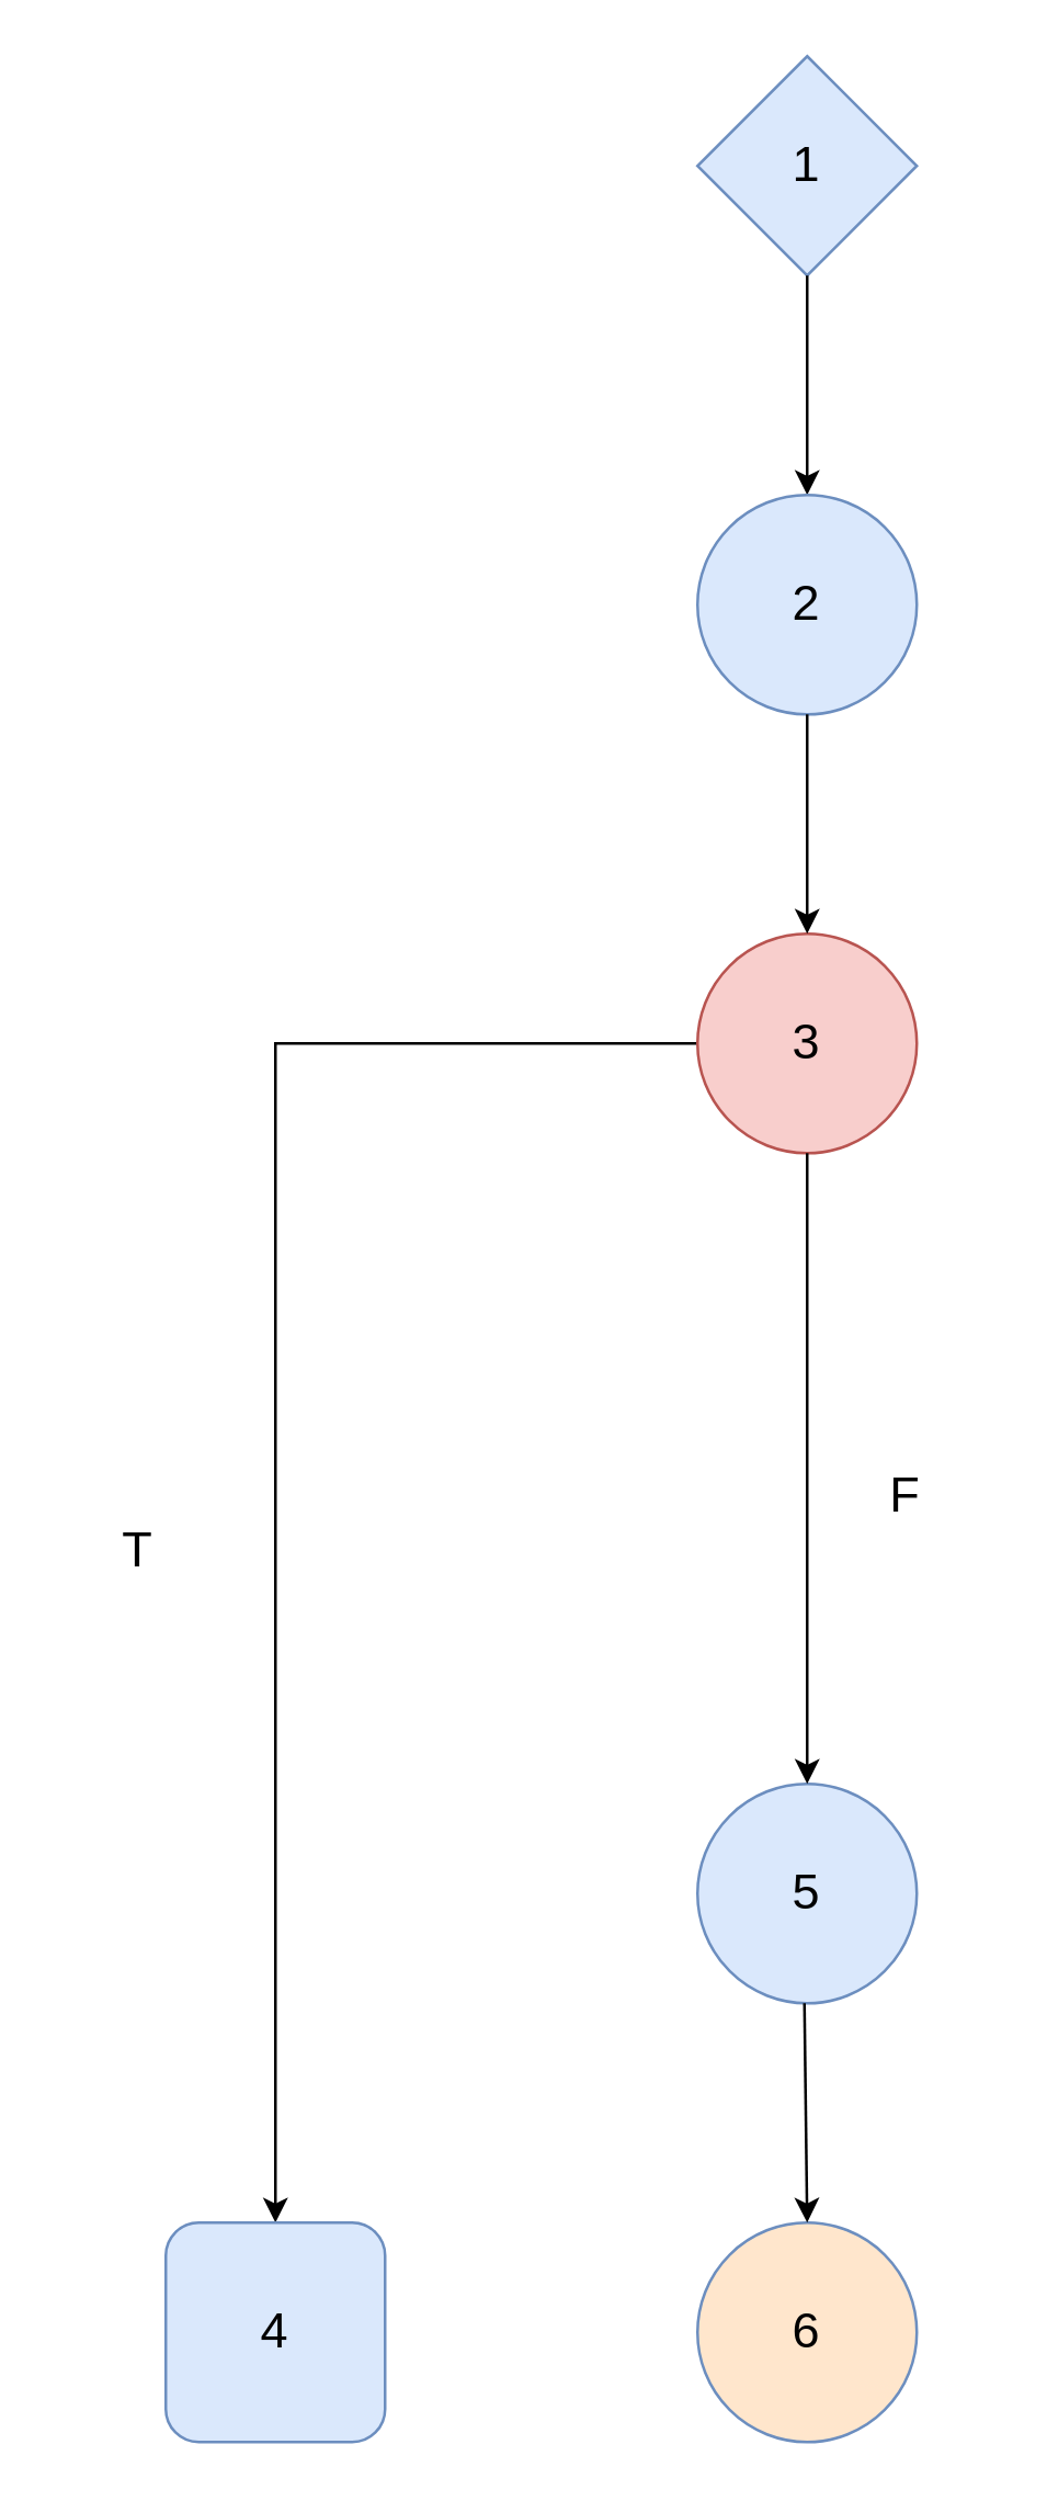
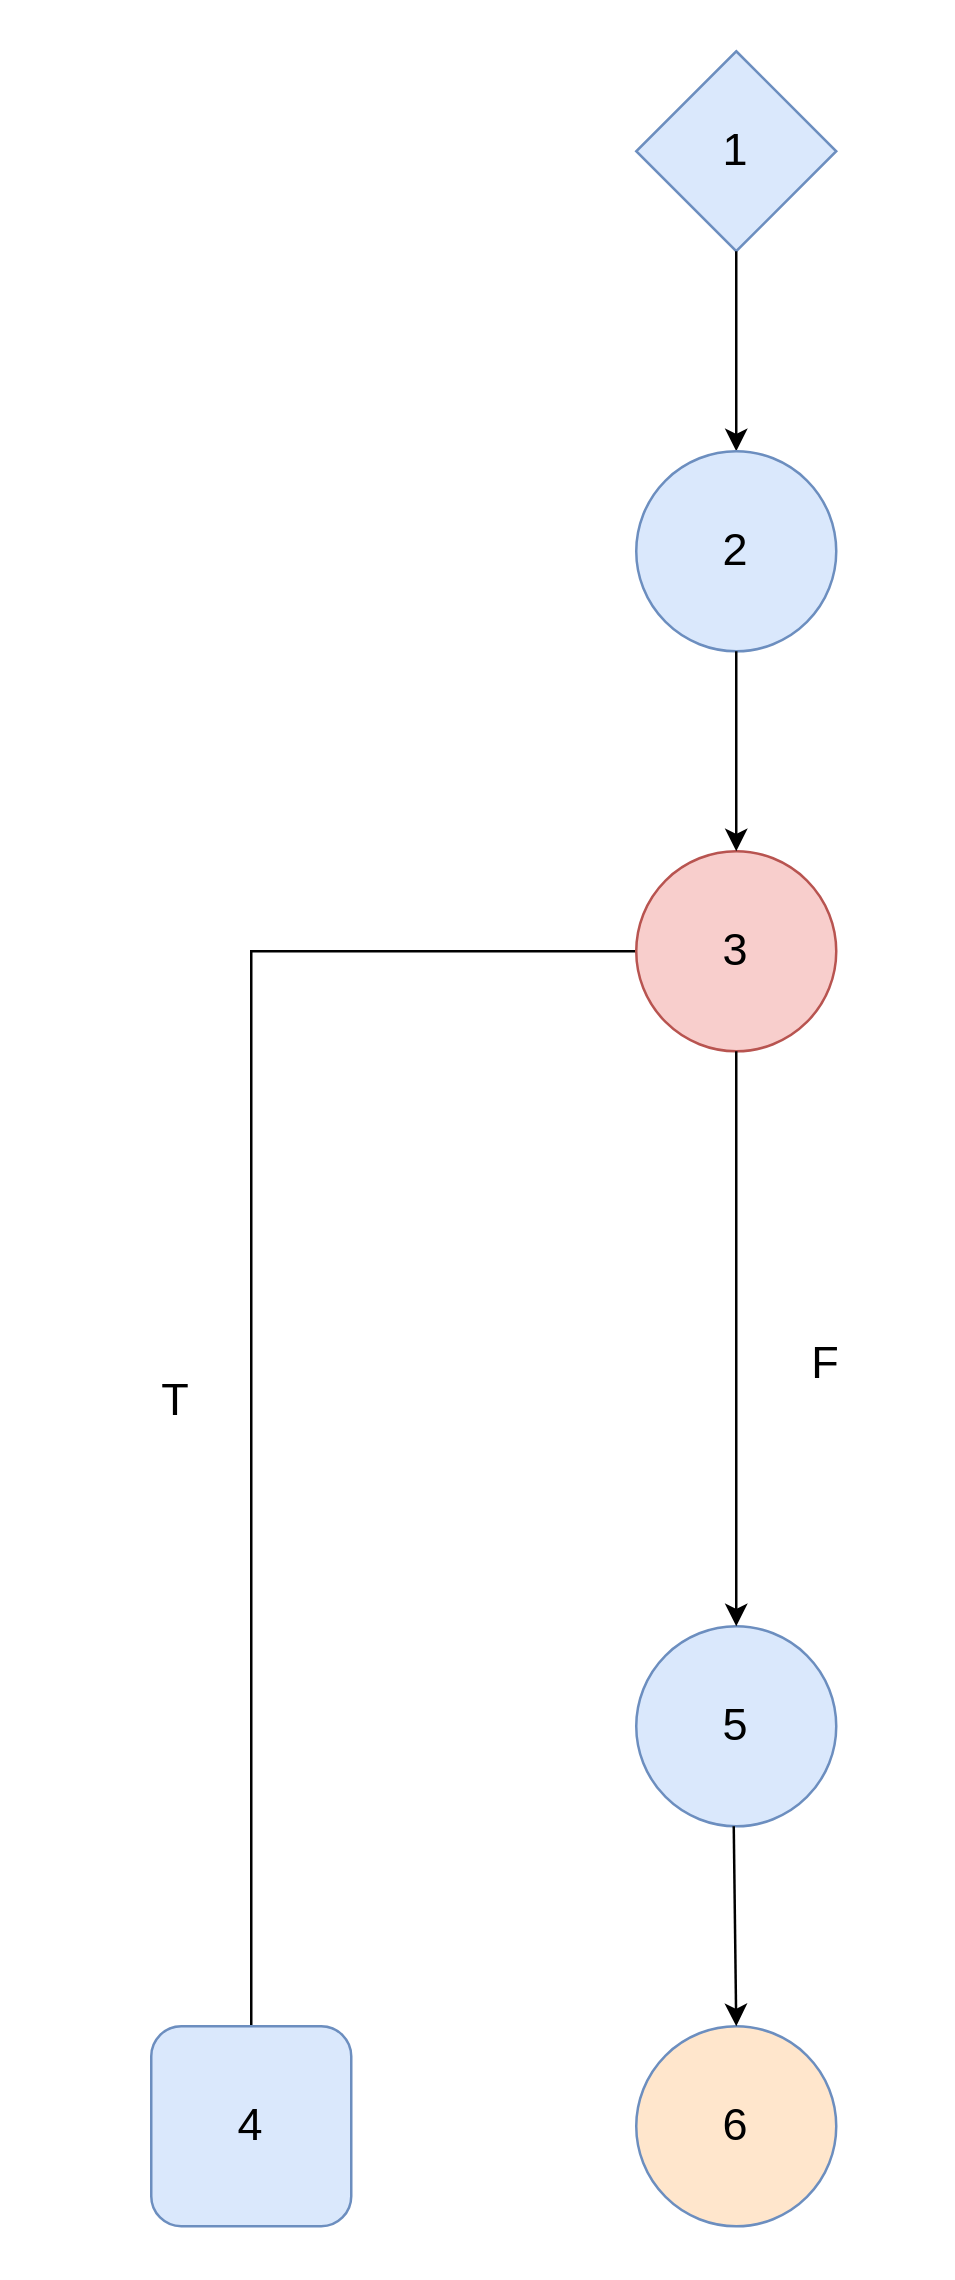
- <mxCell id="13" value="&lt;font style=&quot;font-size: 18px;&quot;&gt;T&lt;/font&gt;" style="text;html=1;strokeColor=none;fillColor=none;align=center;verticalAlign=middle;whiteSpace=wrap;rounded=0;" vertex="1" parent="1"><mxGeometry x="20" y="550" width="60" height="30" as="geometry" /></mxCell>
+ <mxCell id="13" value="&lt;font style=&quot;font-size: 18px;&quot;&gt;T&lt;/font&gt;" style="text;html=1;strokeColor=none;fillColor=none;align=center;verticalAlign=middle;whiteSpace=wrap;rounded=0;" vertex="1" parent="1"><mxGeometry x="40" y="545" width="60" height="30" as="geometry" /></mxCell>
- <mxCell id="2" value="" style="endArrow=classic;html=1;rounded=0;exitX=0;exitY=0.5;exitDx=0;exitDy=0;entryX=0.5;entryY=0;entryDx=0;entryDy=0;" edge="1" parent="1" source="6" target="7"><mxGeometry width="50" height="50" relative="1" as="geometry"><mxPoint x="294" y="420" as="sourcePoint" /><mxPoint x="294" y="500" as="targetPoint" /><Array as="points"><mxPoint x="100" y="380" /></Array></mxGeometry></mxCell>
+ <mxCell id="2" value="" style="endArrow=none;html=1;rounded=0;exitX=0;exitY=0.5;exitDx=0;exitDy=0;entryX=0.5;entryY=0;entryDx=0;entryDy=0;" edge="1" parent="1" source="6" target="7"><mxGeometry width="50" height="50" relative="1" as="geometry"><mxPoint x="294" y="420" as="sourcePoint" /><mxPoint x="294" y="500" as="targetPoint" /><Array as="points"><mxPoint x="100" y="380" /></Array></mxGeometry></mxCell>
